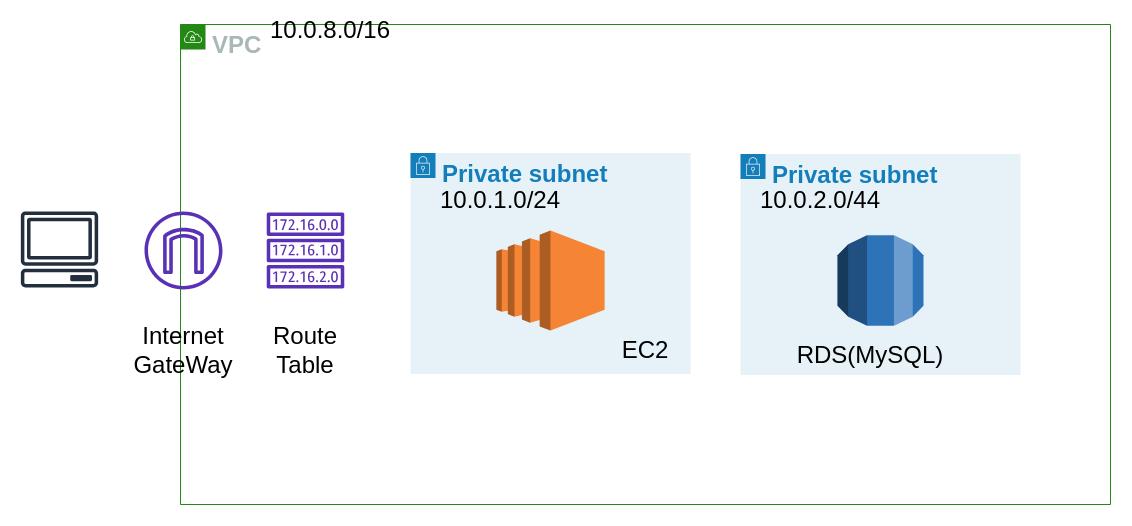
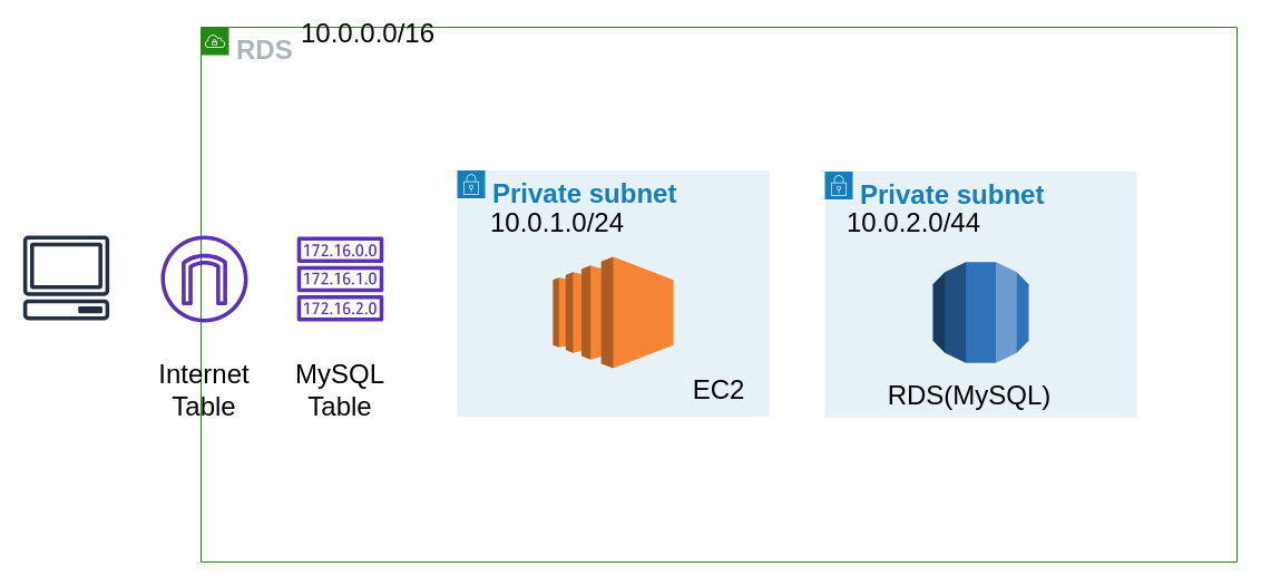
- <mxCell id="10" value="10.0.8.0/16" style="text;html=1;strokeColor=none;fillColor=none;align=center;verticalAlign=middle;whiteSpace=wrap;rounded=0;fontSize=24;" parent="1" vertex="1"><mxGeometry x="310" y="20" width="40" height="20" as="geometry" /></mxCell>
+ <mxCell id="10" value="10.0.0.0/16" style="text;html=1;strokeColor=none;fillColor=none;align=center;verticalAlign=middle;whiteSpace=wrap;rounded=0;fontSize=24;" parent="1" vertex="1"><mxGeometry x="310" y="20" width="40" height="20" as="geometry" /></mxCell>
- <mxCell id="3" value="VPC" style="points=[[0,0],[0.25,0],[0.5,0],[0.75,0],[1,0],[1,0.25],[1,0.5],[1,0.75],[1,1],[0.75,1],[0.5,1],[0.25,1],[0,1],[0,0.75],[0,0.5],[0,0.25]];outlineConnect=0;gradientColor=none;html=1;whiteSpace=wrap;fontSize=24;fontStyle=1;shape=mxgraph.aws4.group;grIcon=mxgraph.aws4.group_vpc;strokeColor=#248814;fillColor=none;verticalAlign=top;align=left;spacingLeft=30;fontColor=#AAB7B8;dashed=0;rounded=1;" parent="1" vertex="1"><mxGeometry x="180" y="24" width="930" height="480" as="geometry" /></mxCell>
+ <mxCell id="3" value="RDS" style="points=[[0,0],[0.25,0],[0.5,0],[0.75,0],[1,0],[1,0.25],[1,0.5],[1,0.75],[1,1],[0.75,1],[0.5,1],[0.25,1],[0,1],[0,0.75],[0,0.5],[0,0.25]];outlineConnect=0;gradientColor=none;html=1;whiteSpace=wrap;fontSize=24;fontStyle=1;shape=mxgraph.aws4.group;grIcon=mxgraph.aws4.group_vpc;strokeColor=#248814;fillColor=none;verticalAlign=top;align=left;spacingLeft=30;fontColor=#AAB7B8;dashed=0;rounded=1;" parent="1" vertex="1"><mxGeometry x="180" y="24" width="930" height="480" as="geometry" /></mxCell>
- <mxCell id="7" value="&lt;font style=&quot;font-size: 24px&quot;&gt;Internet &lt;br&gt;GateWay&lt;/font&gt;" style="text;html=1;strokeColor=none;fillColor=none;align=center;verticalAlign=middle;whiteSpace=wrap;rounded=0;" parent="1" vertex="1"><mxGeometry x="118" y="320" width="130" height="60" as="geometry" /></mxCell>
+ <mxCell id="7" value="&lt;font style=&quot;font-size: 24px&quot;&gt;Internet &lt;br&gt;Table&lt;/font&gt;" style="text;html=1;strokeColor=none;fillColor=none;align=center;verticalAlign=middle;whiteSpace=wrap;rounded=0;" parent="1" vertex="1"><mxGeometry x="118" y="320" width="130" height="60" as="geometry" /></mxCell>
- <mxCell id="8" value="&lt;span style=&quot;font-size: 24px&quot;&gt;Route&lt;br&gt;Table&lt;/span&gt;" style="text;html=1;strokeColor=none;fillColor=none;align=center;verticalAlign=middle;whiteSpace=wrap;rounded=0;" parent="1" vertex="1"><mxGeometry x="240" y="320" width="130" height="60" as="geometry" /></mxCell>
+ <mxCell id="8" value="&lt;span style=&quot;font-size: 24px&quot;&gt;MySQL&lt;br&gt;Table&lt;/span&gt;" style="text;html=1;strokeColor=none;fillColor=none;align=center;verticalAlign=middle;whiteSpace=wrap;rounded=0;" parent="1" vertex="1"><mxGeometry x="240" y="320" width="130" height="60" as="geometry" /></mxCell>
